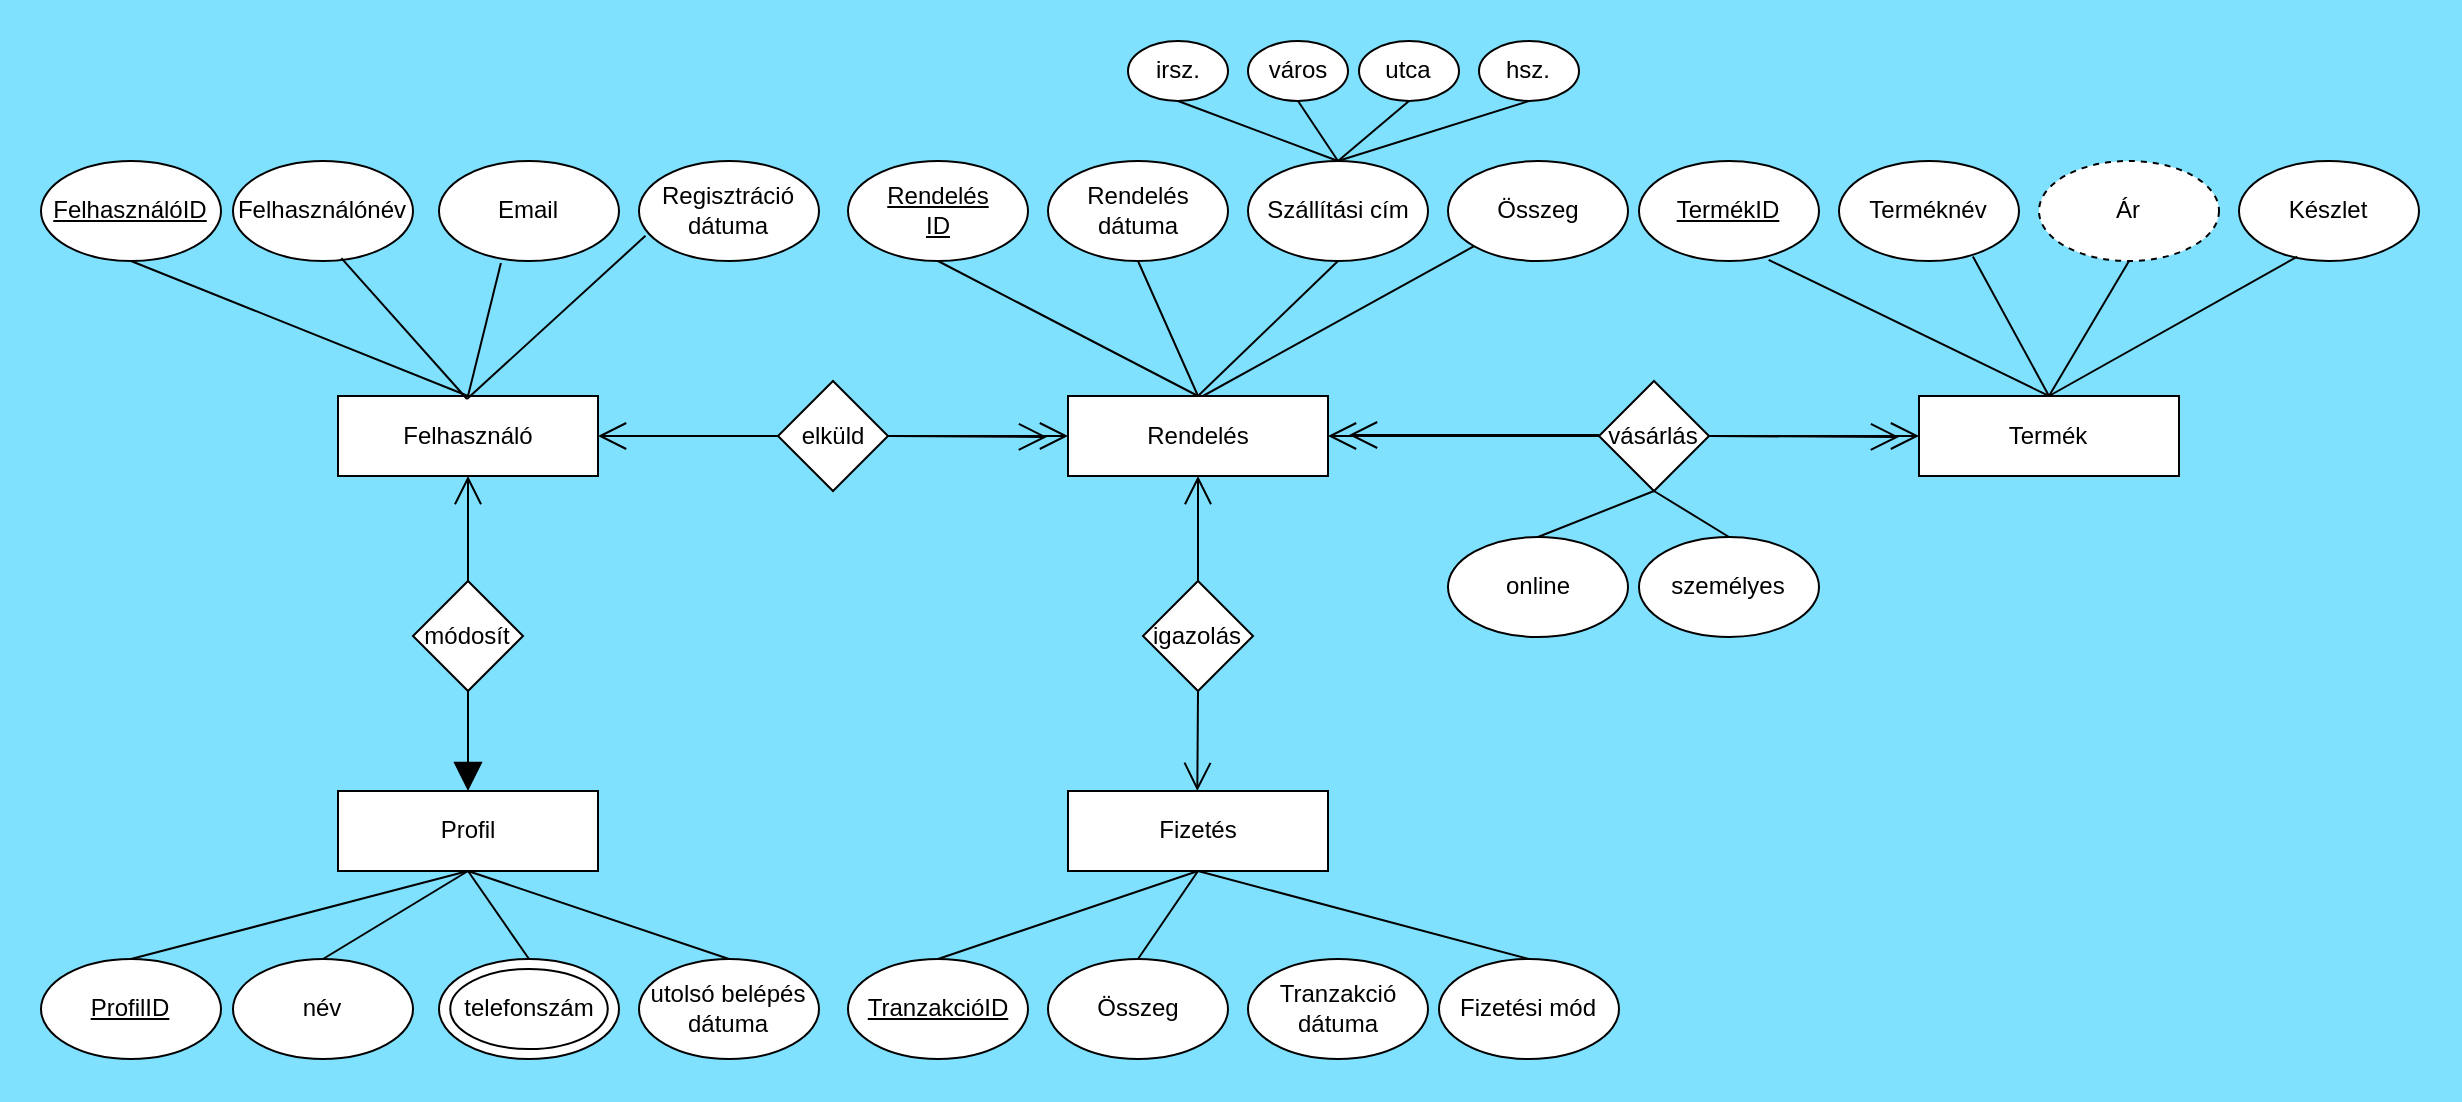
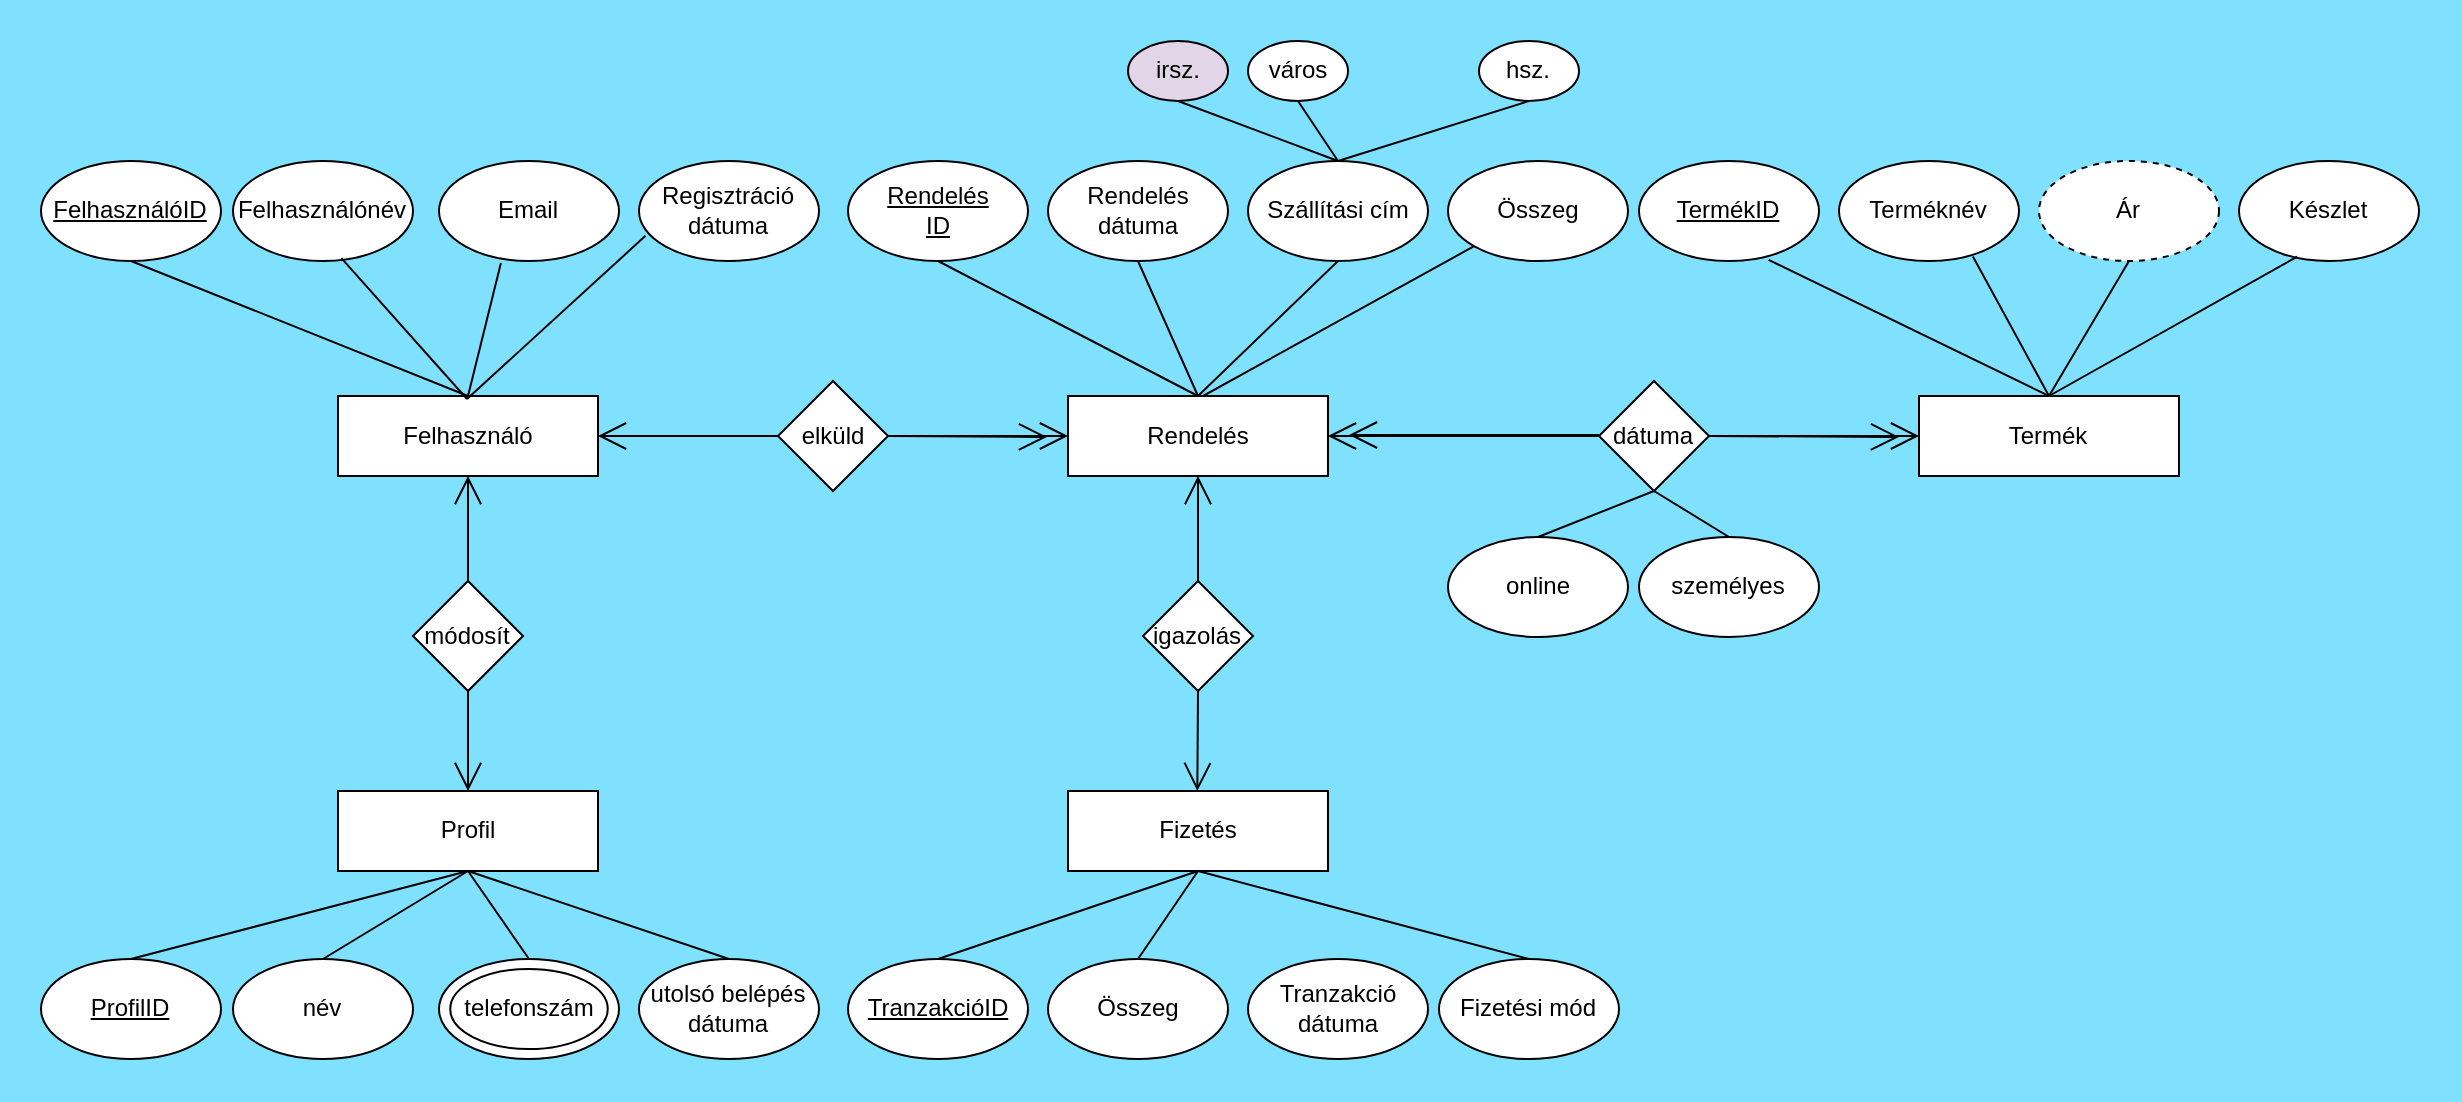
- <mxCell id="27" value="irsz." style="ellipse;whiteSpace=wrap;html=1;" parent="1" vertex="1"><mxGeometry x="563.5" y="20" width="50" height="30" as="geometry" /></mxCell>
+ <mxCell id="27" value="irsz." style="ellipse;whiteSpace=wrap;html=1;fillColor=#e1d5e7;" parent="1" vertex="1"><mxGeometry x="563.5" y="20" width="50" height="30" as="geometry" /></mxCell>
- <mxCell id="29" value="utca" style="ellipse;whiteSpace=wrap;html=1;" parent="1" vertex="1"><mxGeometry x="679" y="20" width="50" height="30" as="geometry" /></mxCell>
- <mxCell id="43" value="" style="endArrow=none;html=1;rounded=0;entryX=0.5;entryY=1;entryDx=0;entryDy=0;exitX=0.5;exitY=0;exitDx=0;exitDy=0;" parent="1" source="18" target="29" edge="1"><mxGeometry relative="1" as="geometry"><mxPoint x="702.5" y="95" as="sourcePoint" /><mxPoint x="738.5" y="90" as="targetPoint" /></mxGeometry></mxCell>
- <mxCell id="34" value="vásárlás" style="rhombus;whiteSpace=wrap;html=1;" parent="1" vertex="1"><mxGeometry x="799" y="190" width="55" height="55" as="geometry" /></mxCell>
+ <mxCell id="34" value="dátuma" style="rhombus;whiteSpace=wrap;html=1;" parent="1" vertex="1"><mxGeometry x="799" y="190" width="55" height="55" as="geometry" /></mxCell>
- <mxCell id="64" value="" style="endArrow=block;endFill=1;endSize=12;html=1;rounded=0;exitX=0.5;exitY=1;exitDx=0;exitDy=0;entryX=0.5;entryY=0;entryDx=0;entryDy=0;" edge="1" parent="1" source="31" target="5"><mxGeometry width="160" relative="1" as="geometry"><mxPoint x="479" y="359" as="sourcePoint" /><mxPoint x="639" y="359" as="targetPoint" /></mxGeometry></mxCell>
+ <mxCell id="64" value="" style="endArrow=open;endFill=1;endSize=12;html=1;rounded=0;exitX=0.5;exitY=1;exitDx=0;exitDy=0;entryX=0.5;entryY=0;entryDx=0;entryDy=0;" edge="1" parent="1" source="31" target="5"><mxGeometry width="160" relative="1" as="geometry"><mxPoint x="479" y="359" as="sourcePoint" /><mxPoint x="639" y="359" as="targetPoint" /></mxGeometry></mxCell>
